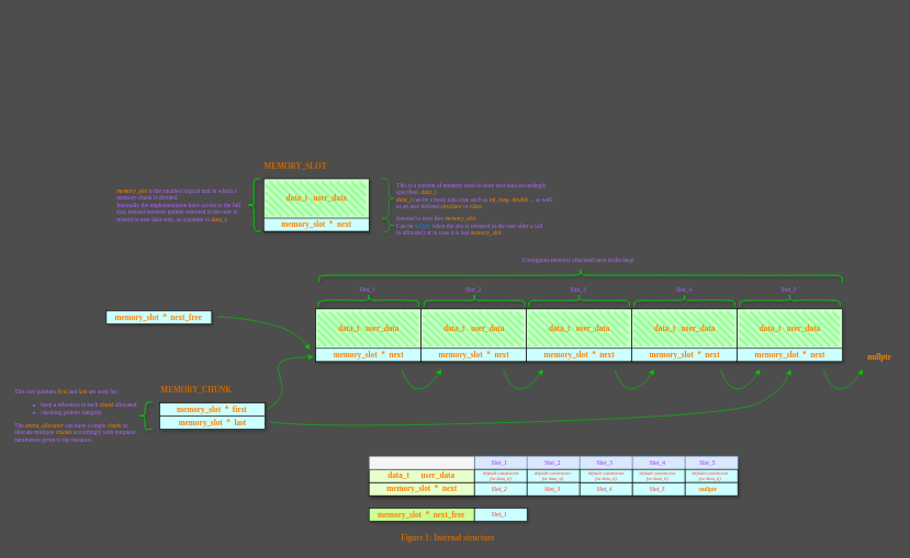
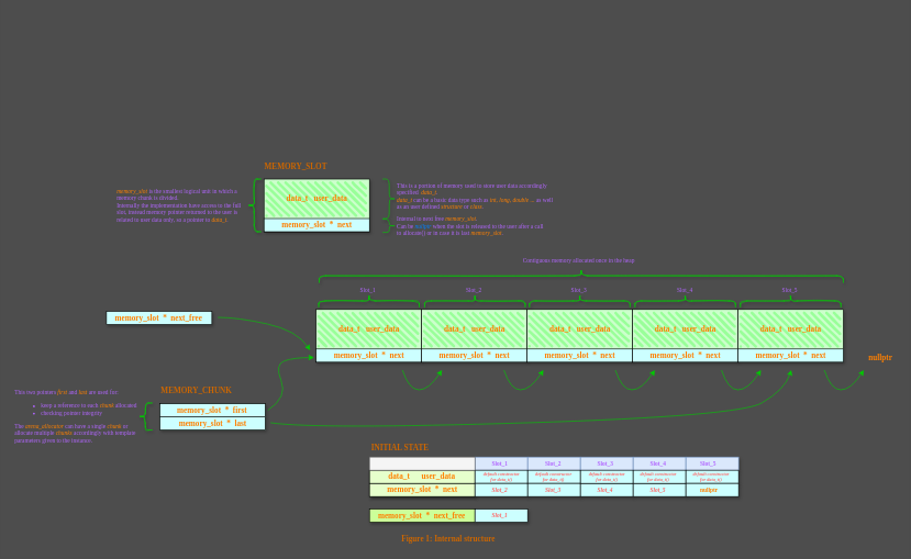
+ <mxCell id="68" value="&lt;b style=&quot;font-size: 12px;&quot;&gt;&lt;font style=&quot;font-size: 12px;&quot;&gt;INITIAL STATE&lt;/font&gt;&lt;/b&gt;" style="whiteSpace=wrap;html=1;strokeColor=none;fillColor=none;fontFamily=Verdana;fontSize=12;fontColor=#CC6600;align=left;shadow=1;" parent="1" vertex="1"><mxGeometry x="561" y="672" width="160" height="16.5" as="geometry" /></mxCell>
